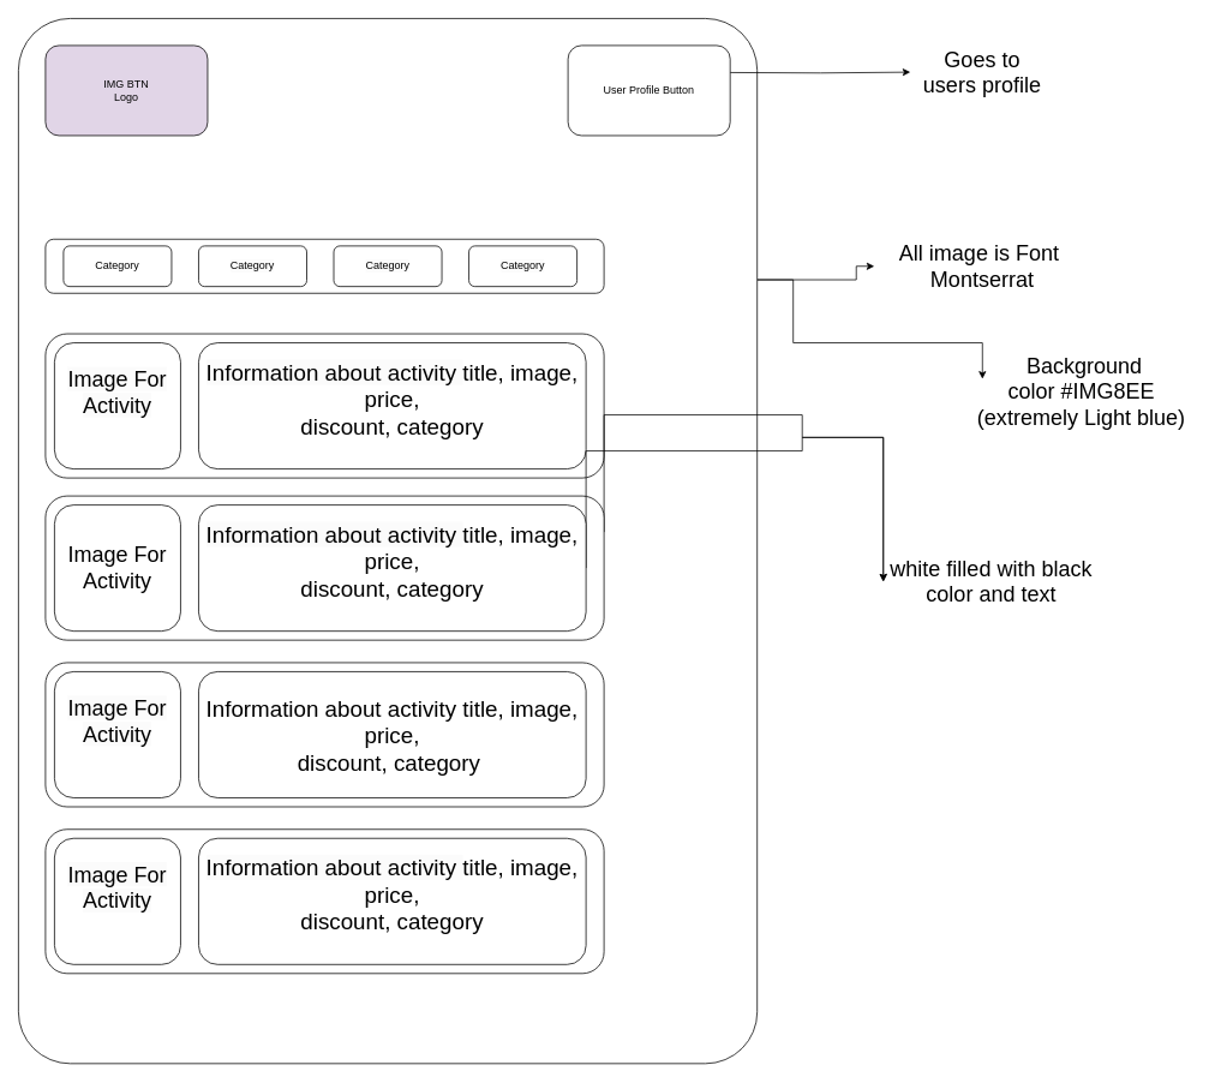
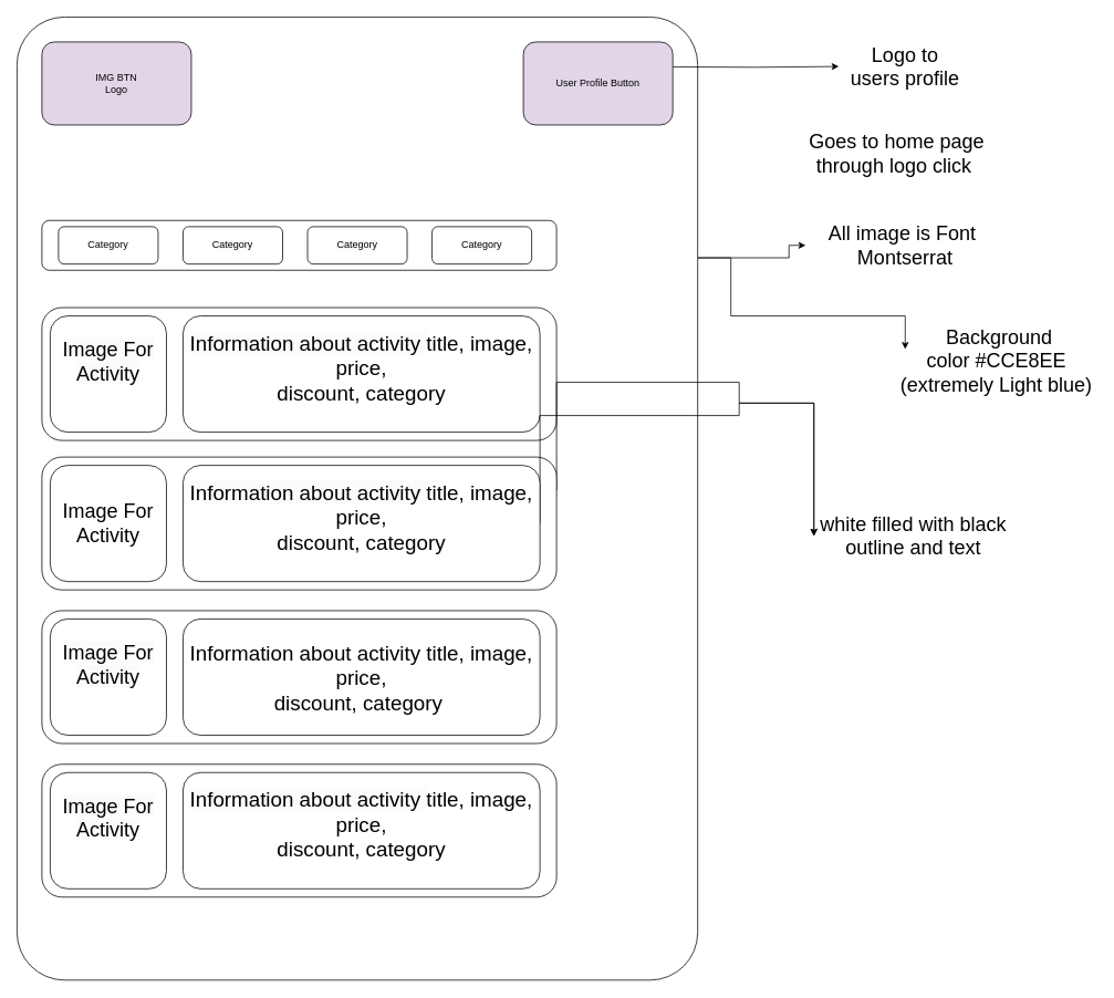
- <mxCell id="20" value="&lt;font style=&quot;font-size: 24px;&quot;&gt;Goes to users profile&lt;/font&gt;" style="text;html=1;align=center;verticalAlign=middle;whiteSpace=wrap;rounded=0;" parent="1" vertex="1"><mxGeometry x="1020" y="65" width="140" height="30" as="geometry" /></mxCell>
+ <mxCell id="20" value="&lt;font style=&quot;font-size: 24px;&quot;&gt;Logo to users profile&lt;/font&gt;" style="text;html=1;align=center;verticalAlign=middle;whiteSpace=wrap;rounded=0;" parent="1" vertex="1"><mxGeometry x="1020" y="65" width="140" height="30" as="geometry" /></mxCell>
- <mxCell id="22" value="User Profile Button" style="rounded=1;whiteSpace=wrap;html=1;" parent="1" vertex="1"><mxGeometry x="630" y="50" width="180" height="100" as="geometry" /></mxCell>
+ <mxCell id="22" value="User Profile Button" style="rounded=1;whiteSpace=wrap;html=1;fillColor=#e1d5e7;" parent="1" vertex="1"><mxGeometry x="630" y="50" width="180" height="100" as="geometry" /></mxCell>
+ <mxCell id="19" value="&lt;font style=&quot;font-size: 24px;&quot;&gt;Goes to home page through logo click&amp;nbsp;&lt;/font&gt;" style="text;html=1;align=center;verticalAlign=middle;whiteSpace=wrap;rounded=0;" parent="1" vertex="1"><mxGeometry x="970" y="170" width="220" height="30" as="geometry" /></mxCell>
- <mxCell id="16" value="&lt;font style=&quot;font-size: 24px;&quot;&gt;&amp;nbsp;Background color&amp;nbsp;#IMG8EE (extremely Light blue)&lt;/font&gt;" style="text;strokeColor=none;align=center;fillColor=none;html=1;verticalAlign=middle;whiteSpace=wrap;rounded=0;" parent="1" vertex="1"><mxGeometry x="1080" y="420" width="240" height="30" as="geometry" /></mxCell>
+ <mxCell id="16" value="&lt;font style=&quot;font-size: 24px;&quot;&gt;&amp;nbsp;Background color&amp;nbsp;#CCE8EE (extremely Light blue)&lt;/font&gt;" style="text;strokeColor=none;align=center;fillColor=none;html=1;verticalAlign=middle;whiteSpace=wrap;rounded=0;" parent="1" vertex="1"><mxGeometry x="1080" y="420" width="240" height="30" as="geometry" /></mxCell>
- <mxCell id="17" value="&lt;font style=&quot;font-size: 24px;&quot;&gt;white filled with black color and text&lt;/font&gt;" style="text;strokeColor=none;align=center;fillColor=none;html=1;verticalAlign=middle;whiteSpace=wrap;rounded=0;" parent="1" vertex="1"><mxGeometry x="980" y="630" width="240" height="30" as="geometry" /></mxCell>
+ <mxCell id="17" value="&lt;font style=&quot;font-size: 24px;&quot;&gt;white filled with black outline and text&lt;/font&gt;" style="text;strokeColor=none;align=center;fillColor=none;html=1;verticalAlign=middle;whiteSpace=wrap;rounded=0;" parent="1" vertex="1"><mxGeometry x="980" y="630" width="240" height="30" as="geometry" /></mxCell>
